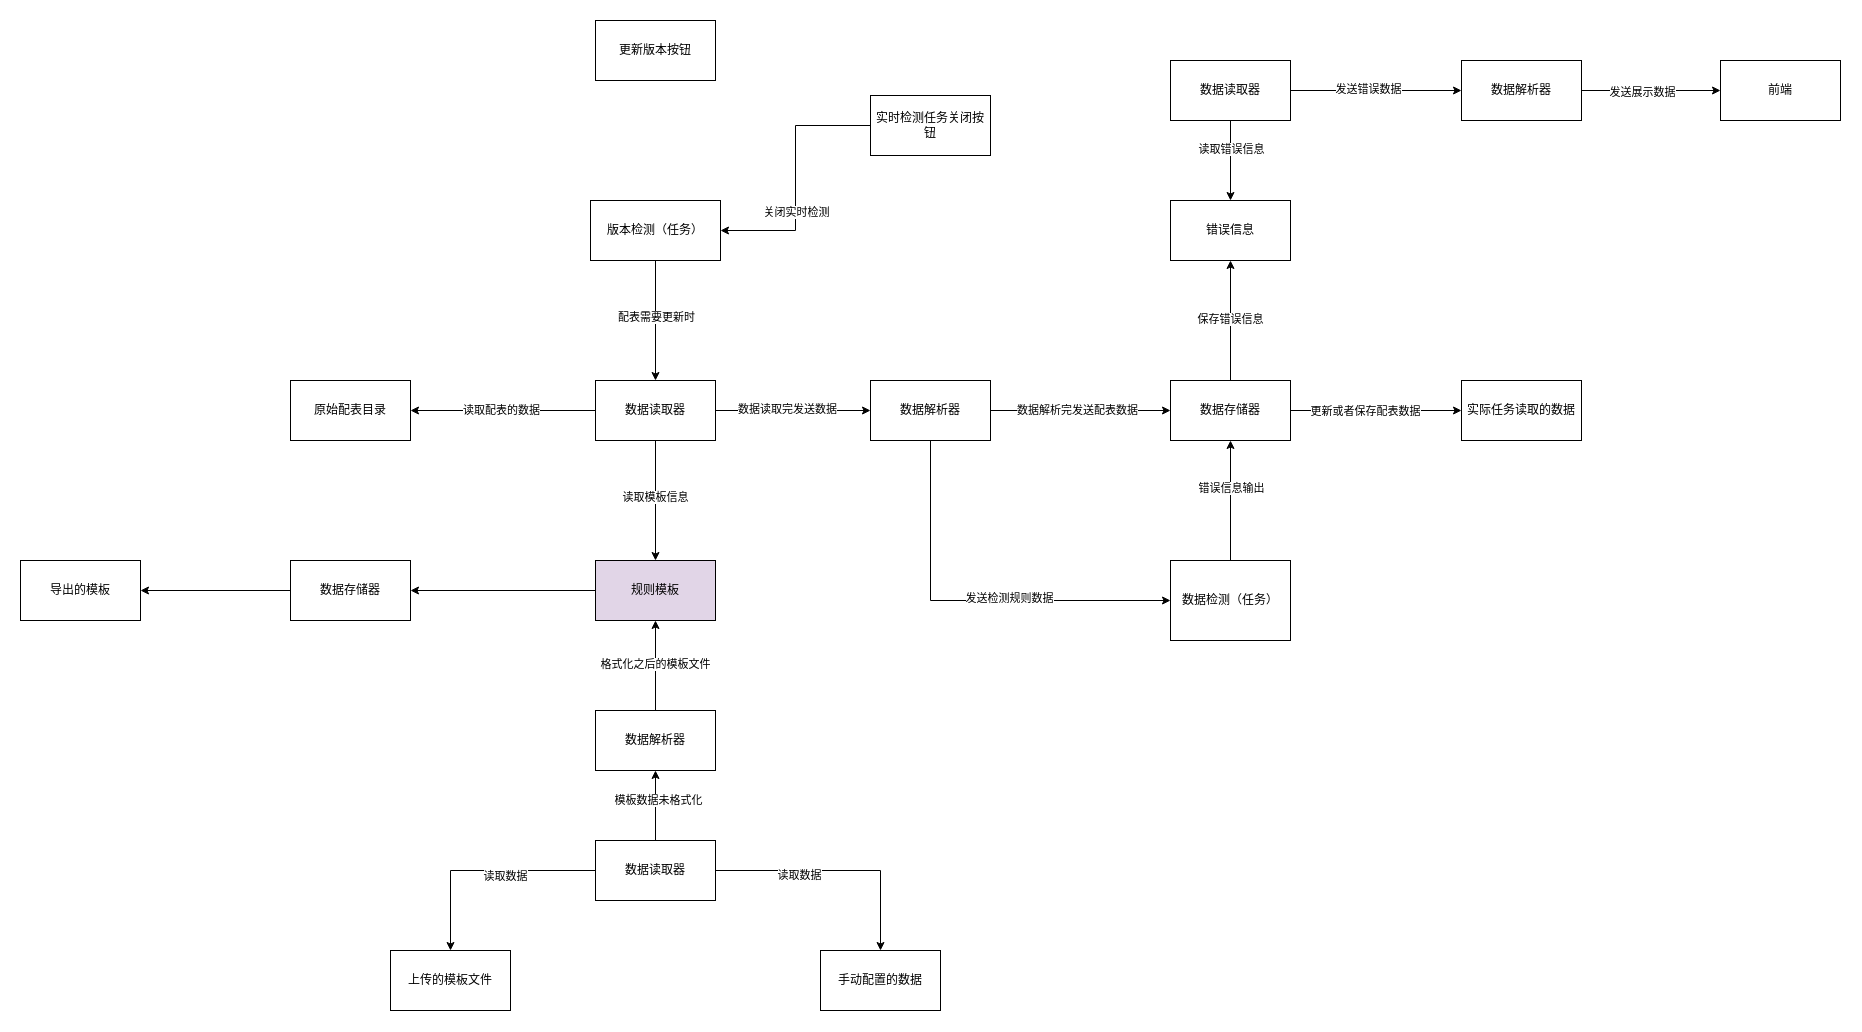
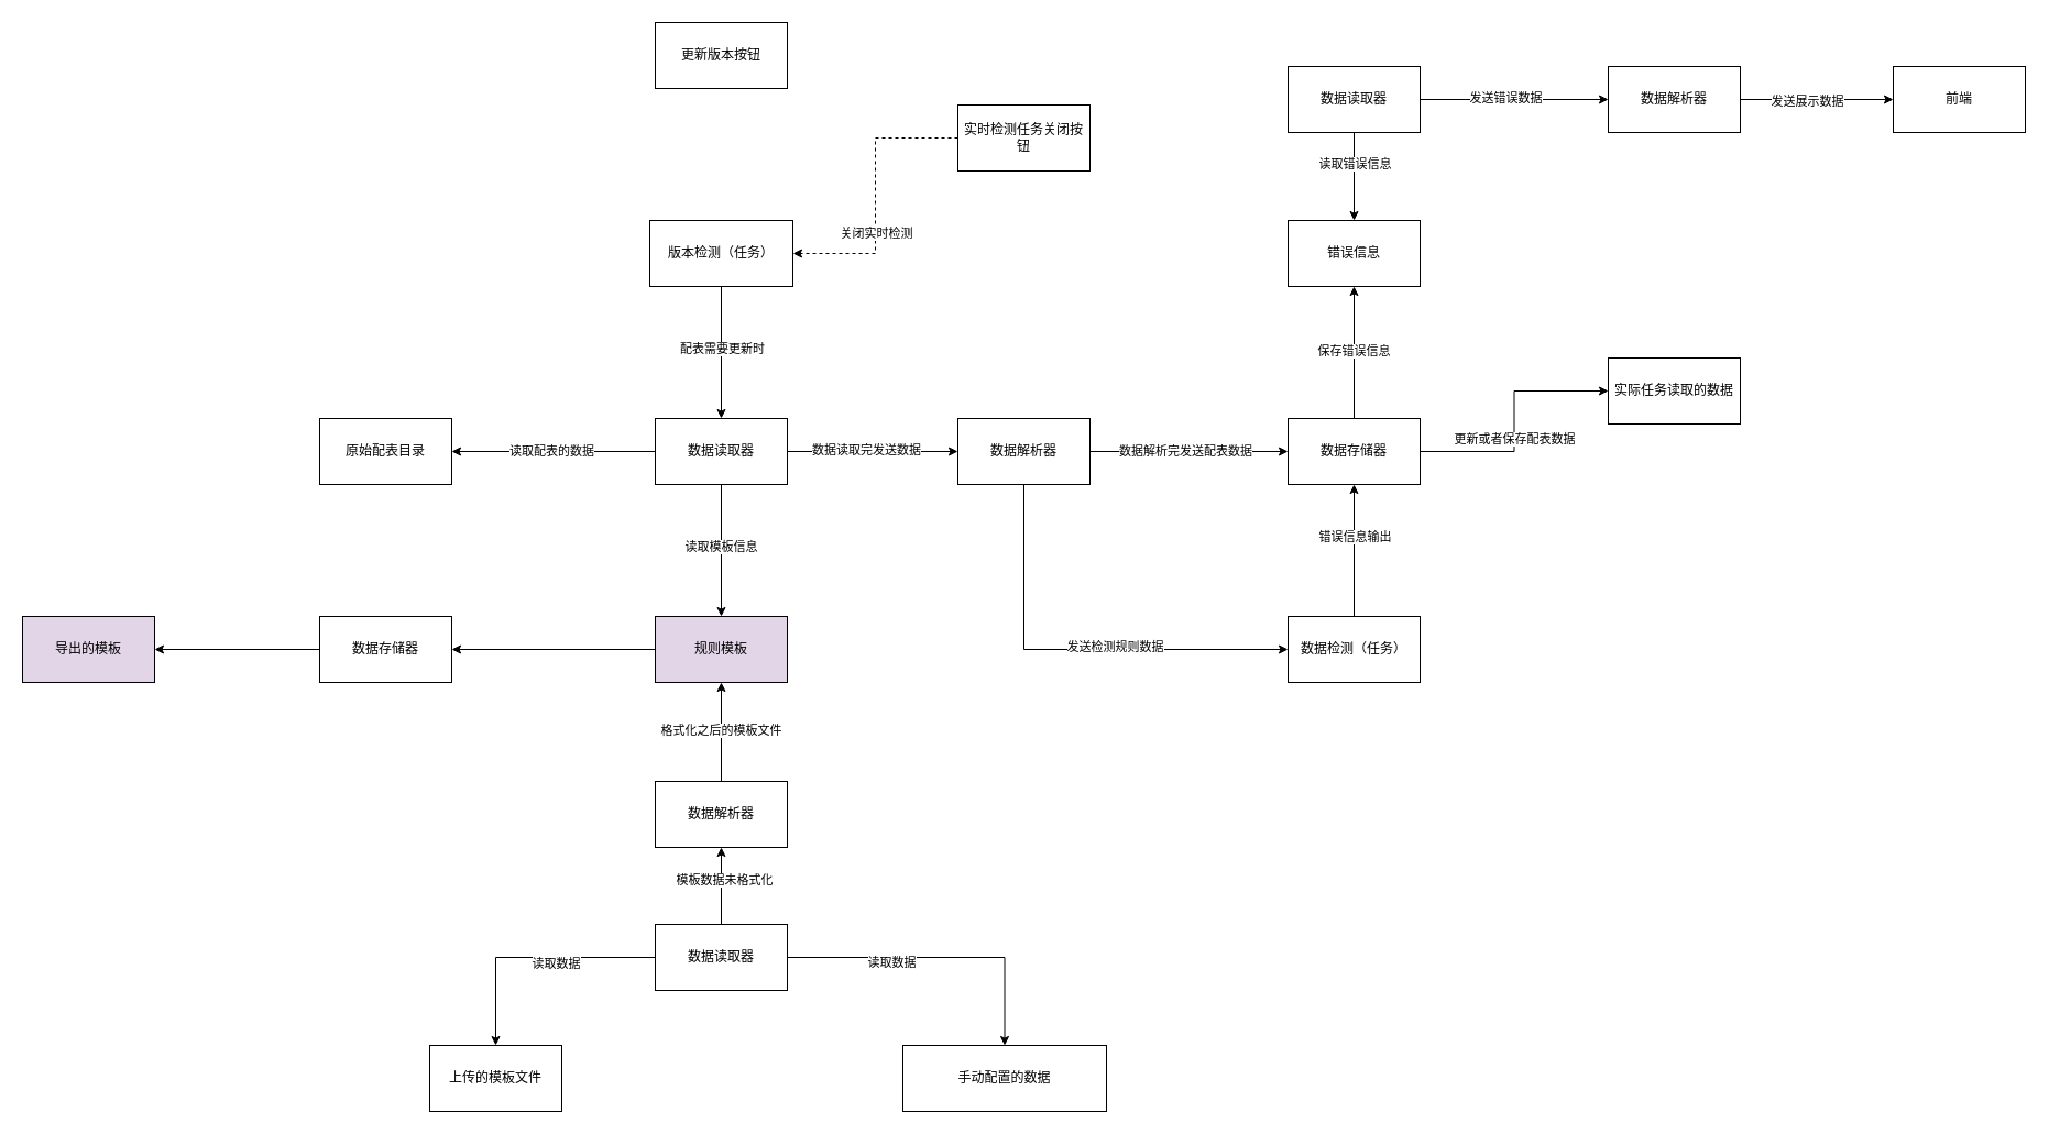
- <mxCell id="28" style="edgeStyle=orthogonalEdgeStyle;rounded=0;orthogonalLoop=1;jettySize=auto;html=1;entryX=1;entryY=0.5;entryDx=0;entryDy=0;" edge="1" parent="1" source="30" target="5"><mxGeometry relative="1" as="geometry" /></mxCell>
+ <mxCell id="28" style="edgeStyle=orthogonalEdgeStyle;rounded=0;orthogonalLoop=1;jettySize=auto;html=1;entryX=1;entryY=0.5;entryDx=0;entryDy=0;dashed=1;" edge="1" parent="1" source="30" target="5"><mxGeometry relative="1" as="geometry" /></mxCell>
- <mxCell id="27" value="实际任务读取的数据" style="rounded=0;whiteSpace=wrap;html=1;" vertex="1" parent="1"><mxGeometry x="1461" y="380" width="120" height="60" as="geometry" /></mxCell>
+ <mxCell id="27" value="实际任务读取的数据" style="rounded=0;whiteSpace=wrap;html=1;" vertex="1" parent="1"><mxGeometry x="1461" y="325" width="120" height="60" as="geometry" /></mxCell>
- <mxCell id="57" value="导出的模板" style="rounded=0;whiteSpace=wrap;html=1;" vertex="1" parent="1"><mxGeometry x="20" y="560" width="120" height="60" as="geometry" /></mxCell>
+ <mxCell id="57" value="导出的模板" style="rounded=0;whiteSpace=wrap;html=1;fillColor=#e1d5e7;" vertex="1" parent="1"><mxGeometry x="20" y="560" width="120" height="60" as="geometry" /></mxCell>
- <mxCell id="26" value="数据检测（任务）" style="rounded=0;whiteSpace=wrap;html=1;" vertex="1" parent="1"><mxGeometry x="1170" y="560" width="120" height="80" as="geometry" /></mxCell>
+ <mxCell id="26" value="数据检测（任务）" style="rounded=0;whiteSpace=wrap;html=1;" vertex="1" parent="1"><mxGeometry x="1170" y="560" width="120" height="60" as="geometry" /></mxCell>
- <mxCell id="44" value="手动配置的数据" style="rounded=0;whiteSpace=wrap;html=1;" vertex="1" parent="1"><mxGeometry x="820" y="950" width="120" height="60" as="geometry" /></mxCell>
+ <mxCell id="44" value="手动配置的数据" style="rounded=0;whiteSpace=wrap;html=1;" vertex="1" parent="1"><mxGeometry x="820" y="950" width="185" height="60" as="geometry" /></mxCell>
